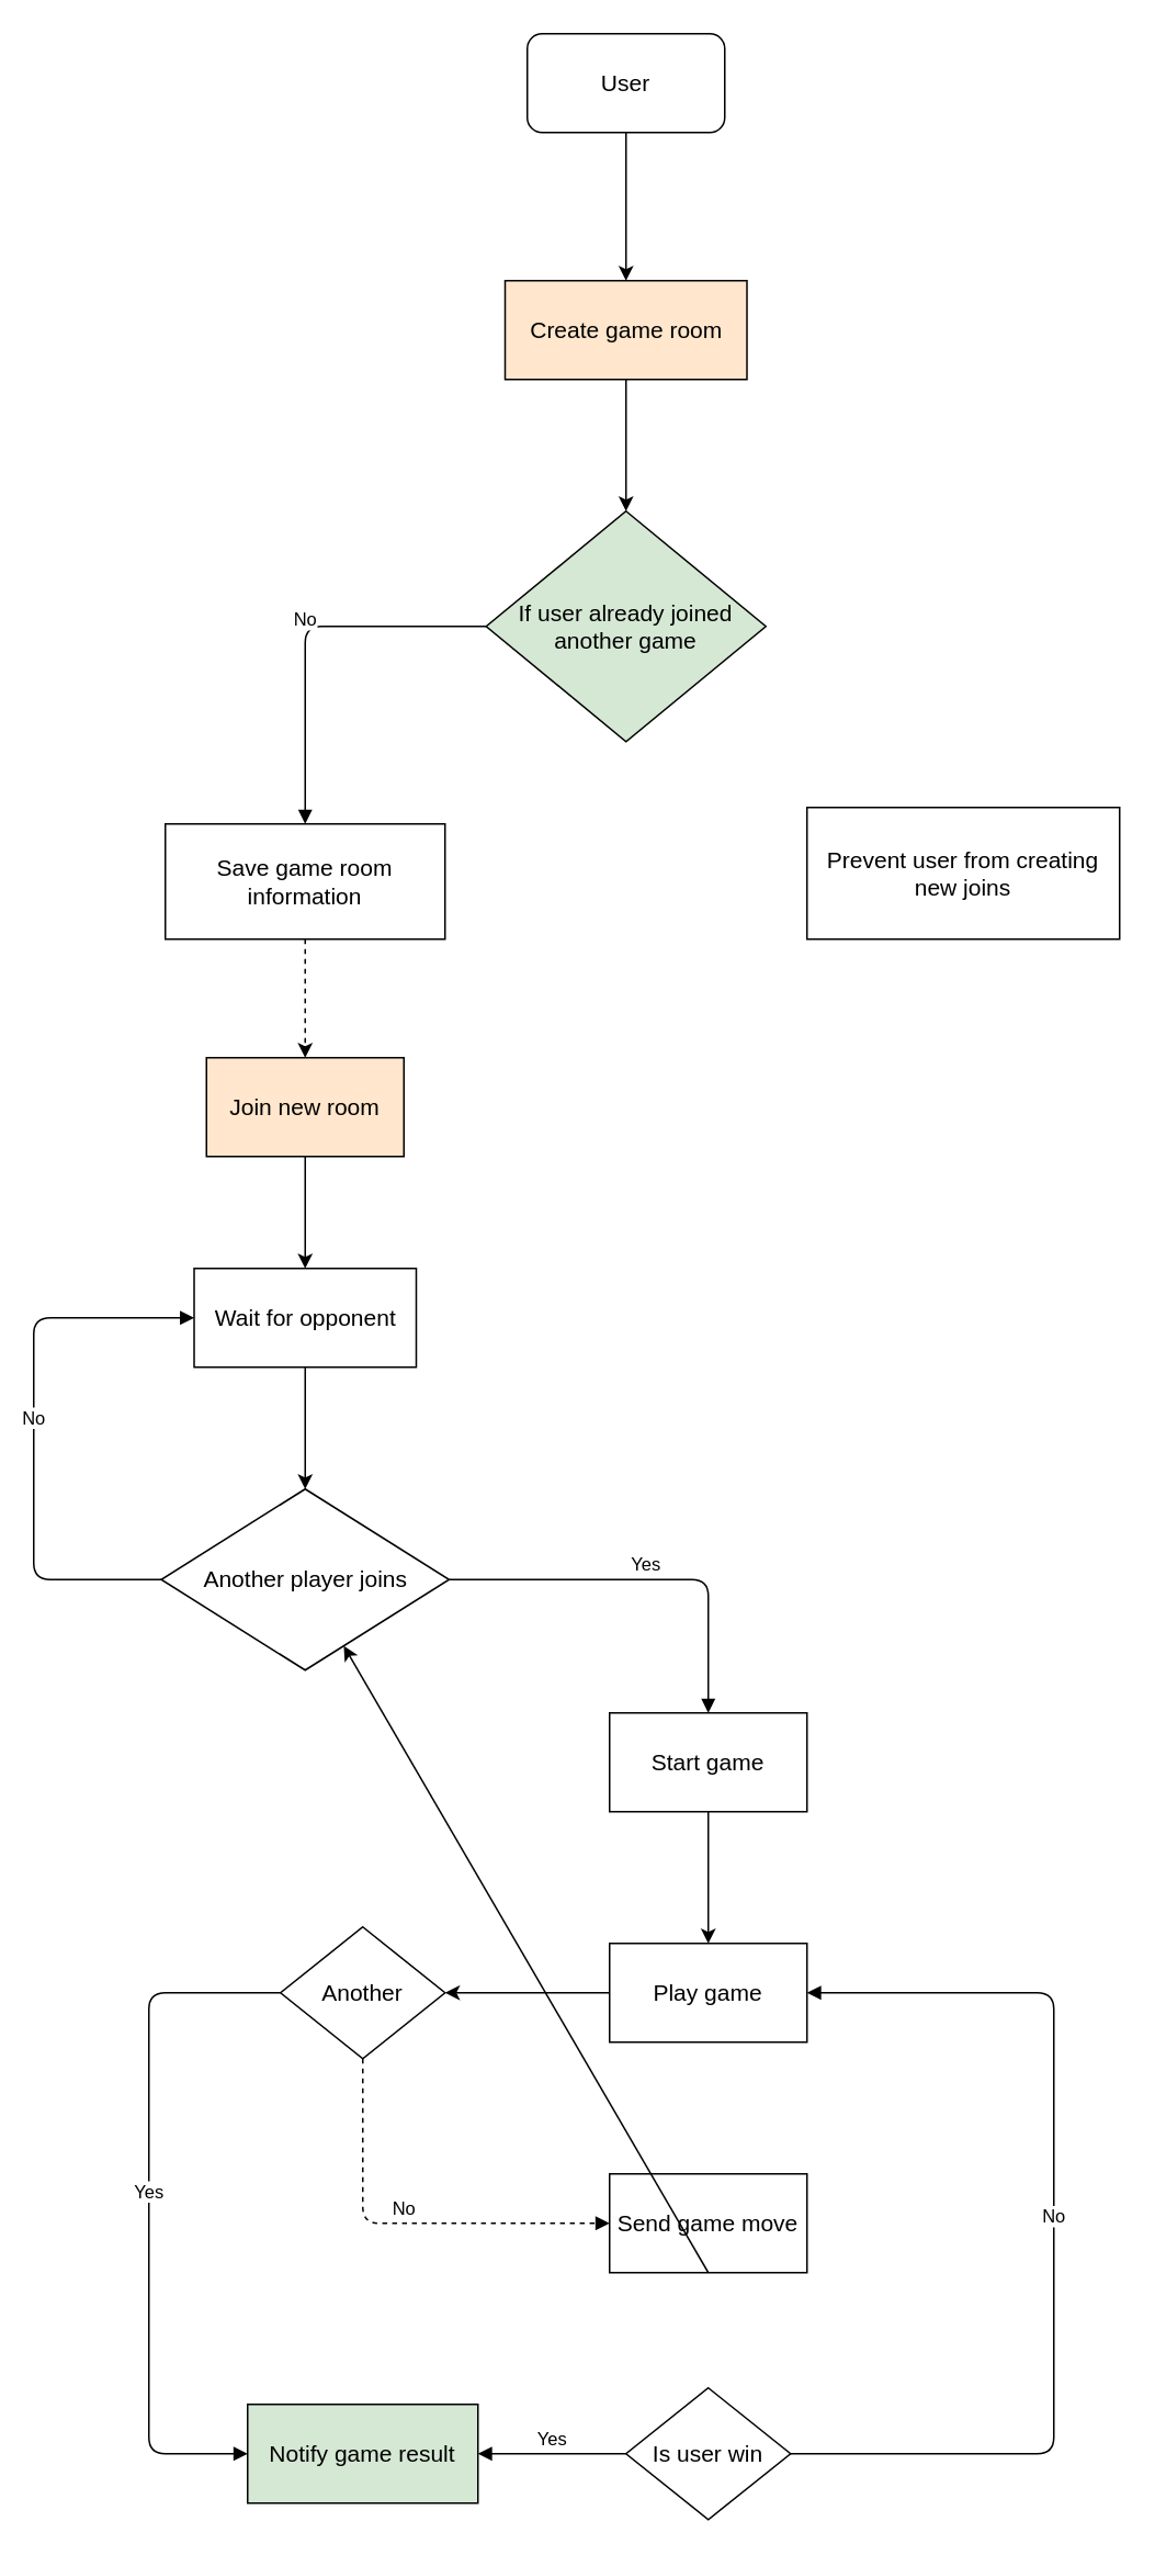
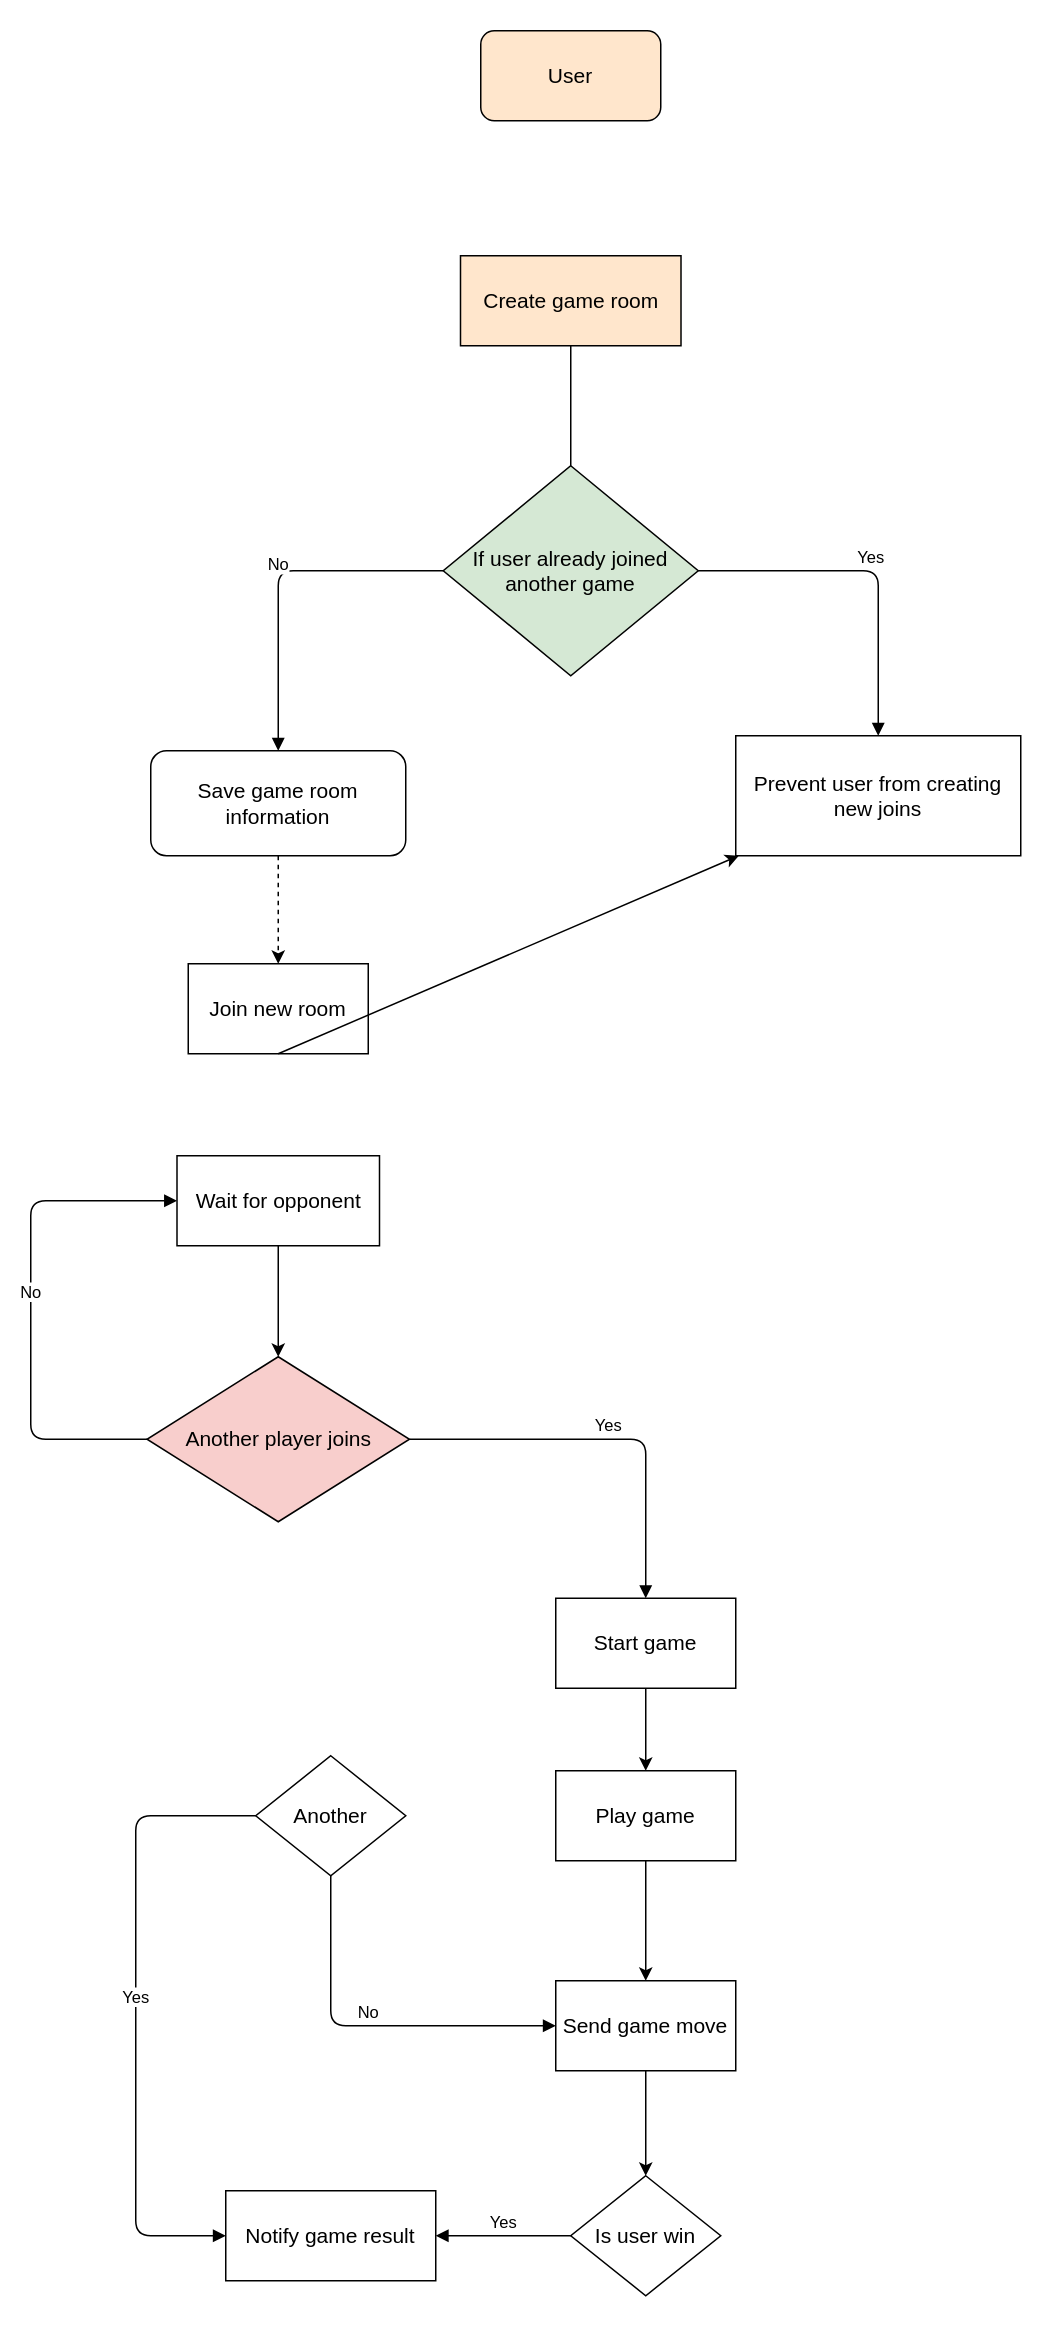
- <mxCell id="2" value="&lt;font style=&quot;font-size: 14px&quot;&gt;User&lt;/font&gt;" style="rounded=1;whiteSpace=wrap;html=1;" vertex="1" parent="1"><mxGeometry x="320" y="20" width="120" height="60" as="geometry" /></mxCell>
+ <mxCell id="2" value="&lt;font style=&quot;font-size: 14px&quot;&gt;User&lt;/font&gt;" style="rounded=1;whiteSpace=wrap;html=1;fillColor=#ffe6cc;" vertex="1" parent="1"><mxGeometry x="320" y="20" width="120" height="60" as="geometry" /></mxCell>
- <mxCell id="32" value="" style="endArrow=classic;html=1;exitX=0.5;exitY=1;exitDx=0;exitDy=0;entryX=0.5;entryY=0;entryDx=0;entryDy=0;" edge="1" parent="1" source="2" target="3"><mxGeometry width="50" height="50" relative="1" as="geometry"><mxPoint x="420" y="110" as="sourcePoint" /><mxPoint x="530" y="100" as="targetPoint" /></mxGeometry></mxCell>
- <mxCell id="16" value="" style="endArrow=classic;html=1;exitX=0.5;exitY=1;exitDx=0;exitDy=0;entryX=0.5;entryY=0;entryDx=0;entryDy=0;" edge="1" parent="1" source="3" target="4"><mxGeometry width="50" height="50" relative="1" as="geometry"><mxPoint x="520" y="310" as="sourcePoint" /><mxPoint x="570" y="260" as="targetPoint" /></mxGeometry></mxCell>
+ <mxCell id="16" value="" style="endArrow=none;html=1;exitX=0.5;exitY=1;exitDx=0;exitDy=0;entryX=0.5;entryY=0;entryDx=0;entryDy=0;" edge="1" parent="1" source="3" target="4"><mxGeometry width="50" height="50" relative="1" as="geometry"><mxPoint x="520" y="310" as="sourcePoint" /><mxPoint x="570" y="260" as="targetPoint" /></mxGeometry></mxCell>
+ <mxCell id="17" value="Yes" style="html=1;verticalAlign=bottom;endArrow=block;exitX=1;exitY=0.5;exitDx=0;exitDy=0;entryX=0.5;entryY=0;entryDx=0;entryDy=0;" edge="1" parent="1" source="4" target="5"><mxGeometry width="80" relative="1" as="geometry"><mxPoint x="510" y="400" as="sourcePoint" /><mxPoint x="590" y="390" as="targetPoint" /><Array as="points"><mxPoint x="585" y="380" /></Array></mxGeometry></mxCell>
- <mxCell id="6" value="&lt;font style=&quot;font-size: 14px&quot;&gt;Save game room information&lt;/font&gt;" style="rounded=0;whiteSpace=wrap;html=1;" vertex="1" parent="1"><mxGeometry x="100" y="500" width="170" height="70" as="geometry" /></mxCell>
+ <mxCell id="6" value="&lt;font style=&quot;font-size: 14px&quot;&gt;Save game room information&lt;/font&gt;" style="whiteSpace=wrap;html=1;rounded=1;" vertex="1" parent="1"><mxGeometry x="100" y="500" width="170" height="70" as="geometry" /></mxCell>
- <mxCell id="7" value="&lt;font style=&quot;font-size: 14px&quot;&gt;Join new room&lt;/font&gt;" style="rounded=0;whiteSpace=wrap;html=1;fillColor=#ffe6cc;" vertex="1" parent="1"><mxGeometry x="125" y="642" width="120" height="60" as="geometry" /></mxCell>
+ <mxCell id="7" value="&lt;font style=&quot;font-size: 14px&quot;&gt;Join new room&lt;/font&gt;" style="rounded=0;whiteSpace=wrap;html=1;" vertex="1" parent="1"><mxGeometry x="125" y="642" width="120" height="60" as="geometry" /></mxCell>
- <mxCell id="20" value="" style="endArrow=classic;html=1;exitX=0.5;exitY=1;exitDx=0;exitDy=0;" edge="1" parent="1" source="7" target="8"><mxGeometry width="50" height="50" relative="1" as="geometry"><mxPoint x="210" y="730" as="sourcePoint" /><mxPoint x="340" y="720" as="targetPoint" /></mxGeometry></mxCell>
+ <mxCell id="20" value="" style="endArrow=classic;html=1;exitX=0.5;exitY=1;exitDx=0;exitDy=0;" edge="1" parent="1" source="7" target="5"><mxGeometry width="50" height="50" relative="1" as="geometry"><mxPoint x="210" y="730" as="sourcePoint" /><mxPoint x="340" y="720" as="targetPoint" /></mxGeometry></mxCell>
- <mxCell id="9" value="&lt;font style=&quot;font-size: 14px&quot;&gt;Another player joins&lt;/font&gt;" style="rhombus;whiteSpace=wrap;html=1;" vertex="1" parent="1"><mxGeometry x="97.5" y="904" width="175" height="110" as="geometry" /></mxCell>
+ <mxCell id="9" value="&lt;font style=&quot;font-size: 14px&quot;&gt;Another player joins&lt;/font&gt;" style="rhombus;whiteSpace=wrap;html=1;fillColor=#f8cecc;" vertex="1" parent="1"><mxGeometry x="97.5" y="904" width="175" height="110" as="geometry" /></mxCell>
- <mxCell id="10" value="&lt;font style=&quot;font-size: 14px&quot;&gt;Start game&lt;/font&gt;" style="rounded=0;whiteSpace=wrap;html=1;" vertex="1" parent="1"><mxGeometry x="370" y="1040" width="120" height="60" as="geometry" /></mxCell>
+ <mxCell id="10" value="&lt;font style=&quot;font-size: 14px&quot;&gt;Start game&lt;/font&gt;" style="rounded=0;whiteSpace=wrap;html=1;" vertex="1" parent="1"><mxGeometry x="370" y="1065" width="120" height="60" as="geometry" /></mxCell>
- <mxCell id="26" value="" style="endArrow=classic;html=1;exitX=0.5;exitY=1;exitDx=0;exitDy=0;" edge="1" parent="1" source="13" target="9"><mxGeometry width="50" height="50" relative="1" as="geometry"><mxPoint x="500" y="1440" as="sourcePoint" /><mxPoint x="550" y="1390" as="targetPoint" /></mxGeometry></mxCell>
+ <mxCell id="26" value="" style="endArrow=classic;html=1;exitX=0.5;exitY=1;exitDx=0;exitDy=0;entryX=0.5;entryY=0;entryDx=0;entryDy=0;" edge="1" parent="1" source="13" target="14"><mxGeometry width="50" height="50" relative="1" as="geometry"><mxPoint x="500" y="1440" as="sourcePoint" /><mxPoint x="550" y="1390" as="targetPoint" /></mxGeometry></mxCell>
- <mxCell id="29" value="" style="endArrow=classic;html=1;exitX=0;exitY=0.5;exitDx=0;exitDy=0;entryX=1;entryY=0.5;entryDx=0;entryDy=0;" edge="1" parent="1" source="12" target="11"><mxGeometry width="50" height="50" relative="1" as="geometry"><mxPoint x="280" y="1300" as="sourcePoint" /><mxPoint x="280" y="1220" as="targetPoint" /></mxGeometry></mxCell>
+ <mxCell id="25" value="" style="endArrow=classic;html=1;exitX=0.5;exitY=1;exitDx=0;exitDy=0;entryX=0.5;entryY=0;entryDx=0;entryDy=0;" edge="1" parent="1" source="12" target="13"><mxGeometry width="50" height="50" relative="1" as="geometry"><mxPoint x="530" y="1290" as="sourcePoint" /><mxPoint x="580" y="1240" as="targetPoint" /></mxGeometry></mxCell>
- <mxCell id="31" value="No" style="html=1;verticalAlign=bottom;endArrow=block;entryX=0;entryY=0.5;entryDx=0;entryDy=0;exitX=0.5;exitY=1;exitDx=0;exitDy=0;dashed=1;" edge="1" parent="1" source="11" target="13"><mxGeometry width="80" relative="1" as="geometry"><mxPoint x="240" y="1260" as="sourcePoint" /><mxPoint x="182.5" y="1300" as="targetPoint" /><Array as="points"><mxPoint x="220" y="1350" /></Array></mxGeometry></mxCell>
+ <mxCell id="31" value="No" style="html=1;verticalAlign=bottom;endArrow=block;entryX=0;entryY=0.5;entryDx=0;entryDy=0;exitX=0.5;exitY=1;exitDx=0;exitDy=0;" edge="1" parent="1" source="11" target="13"><mxGeometry width="80" relative="1" as="geometry"><mxPoint x="240" y="1260" as="sourcePoint" /><mxPoint x="182.5" y="1300" as="targetPoint" /><Array as="points"><mxPoint x="220" y="1350" /></Array></mxGeometry></mxCell>
- <mxCell id="28" value="No" style="html=1;verticalAlign=bottom;endArrow=block;entryX=1;entryY=0.5;entryDx=0;entryDy=0;exitX=1;exitY=0.5;exitDx=0;exitDy=0;" edge="1" parent="1" source="14" target="12"><mxGeometry width="80" relative="1" as="geometry"><mxPoint x="660" y="1480" as="sourcePoint" /><mxPoint x="570" y="1480" as="targetPoint" /><Array as="points"><mxPoint x="640" y="1490" /><mxPoint x="640" y="1210" /></Array></mxGeometry></mxCell>
- <mxCell id="15" value="&lt;font style=&quot;font-size: 14px&quot;&gt;Notify game result&lt;/font&gt;" style="rounded=0;whiteSpace=wrap;html=1;fillColor=#d5e8d4;" vertex="1" parent="1"><mxGeometry x="150" y="1460" width="140" height="60" as="geometry" /></mxCell>
+ <mxCell id="15" value="&lt;font style=&quot;font-size: 14px&quot;&gt;Notify game result&lt;/font&gt;" style="rounded=0;whiteSpace=wrap;html=1;" vertex="1" parent="1"><mxGeometry x="150" y="1460" width="140" height="60" as="geometry" /></mxCell>
